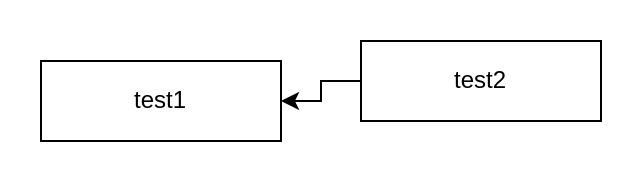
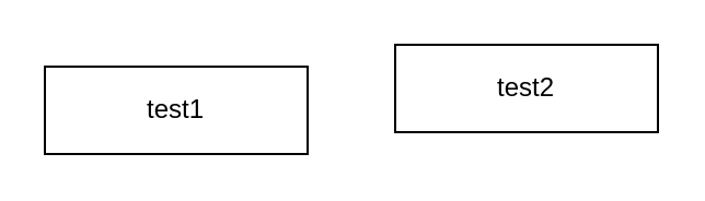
- <mxCell id="3" style="edgeStyle=orthogonalEdgeStyle;rounded=0;orthogonalLoop=1;jettySize=auto;html=1;exitX=0;exitY=0.5;exitDx=0;exitDy=0;" edge="1" parent="1" source="4" target="2"><mxGeometry relative="1" as="geometry" /></mxCell>
